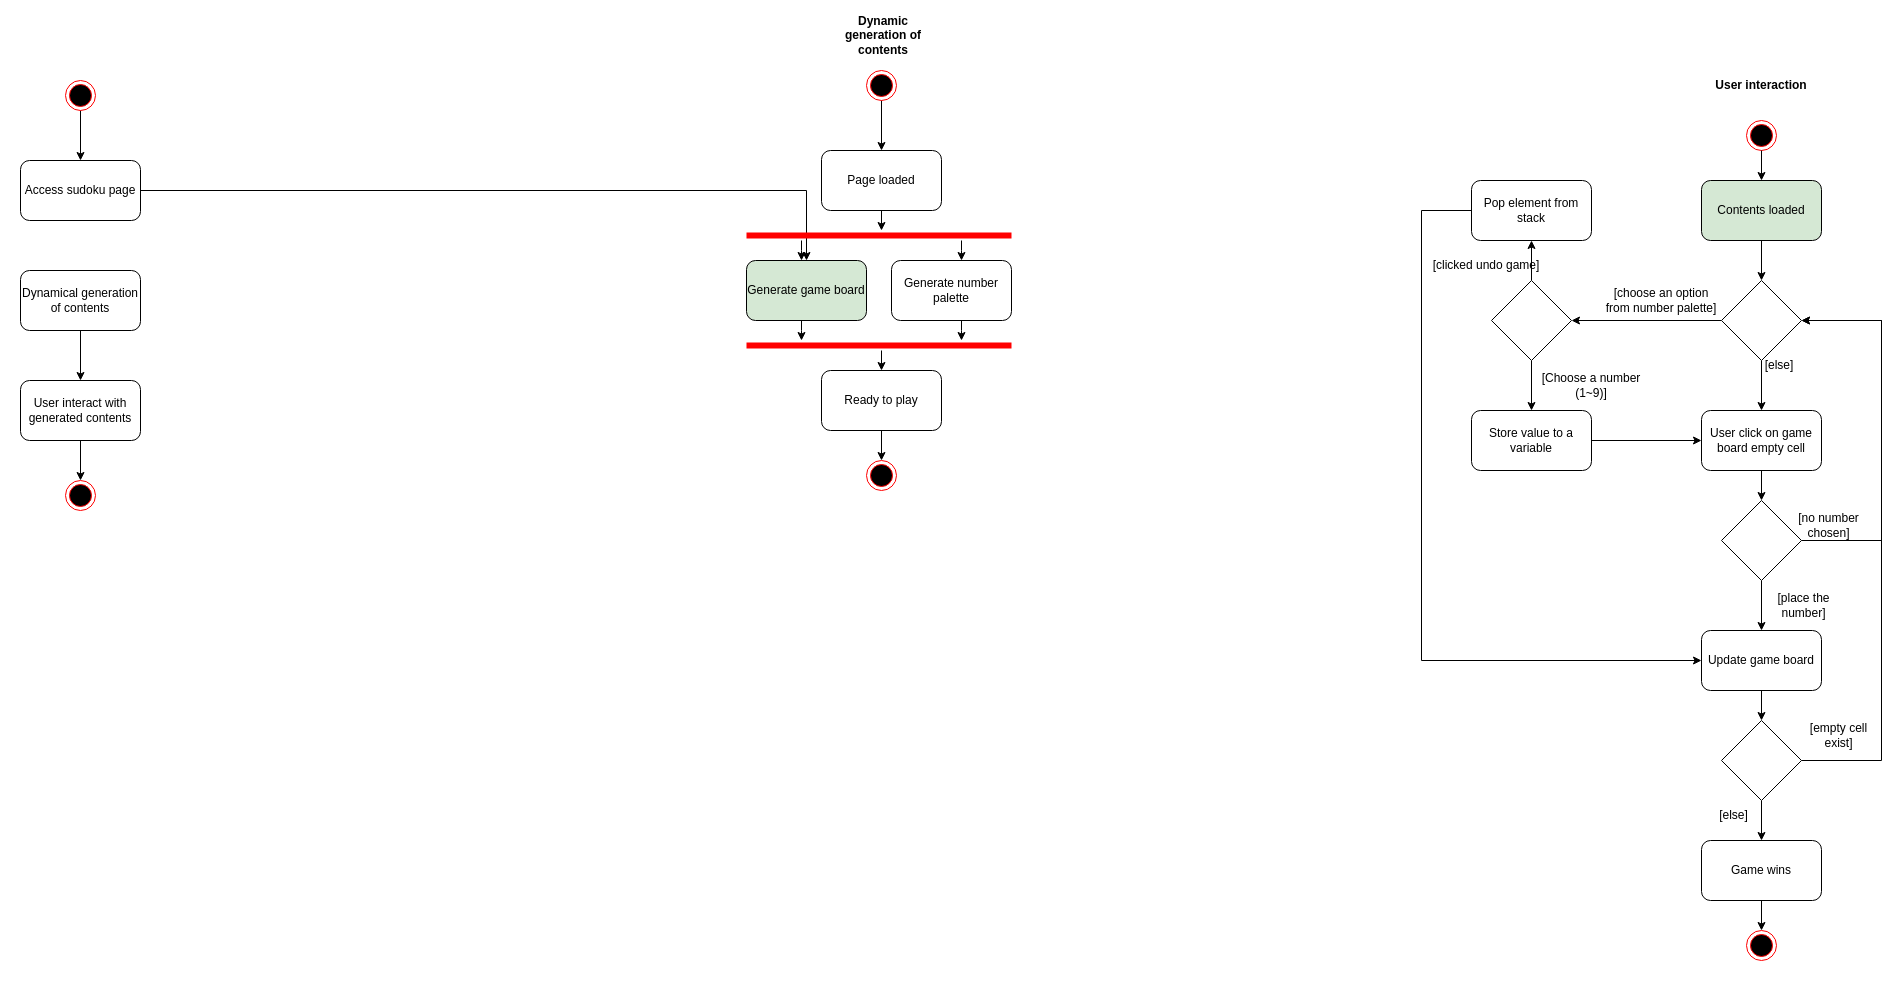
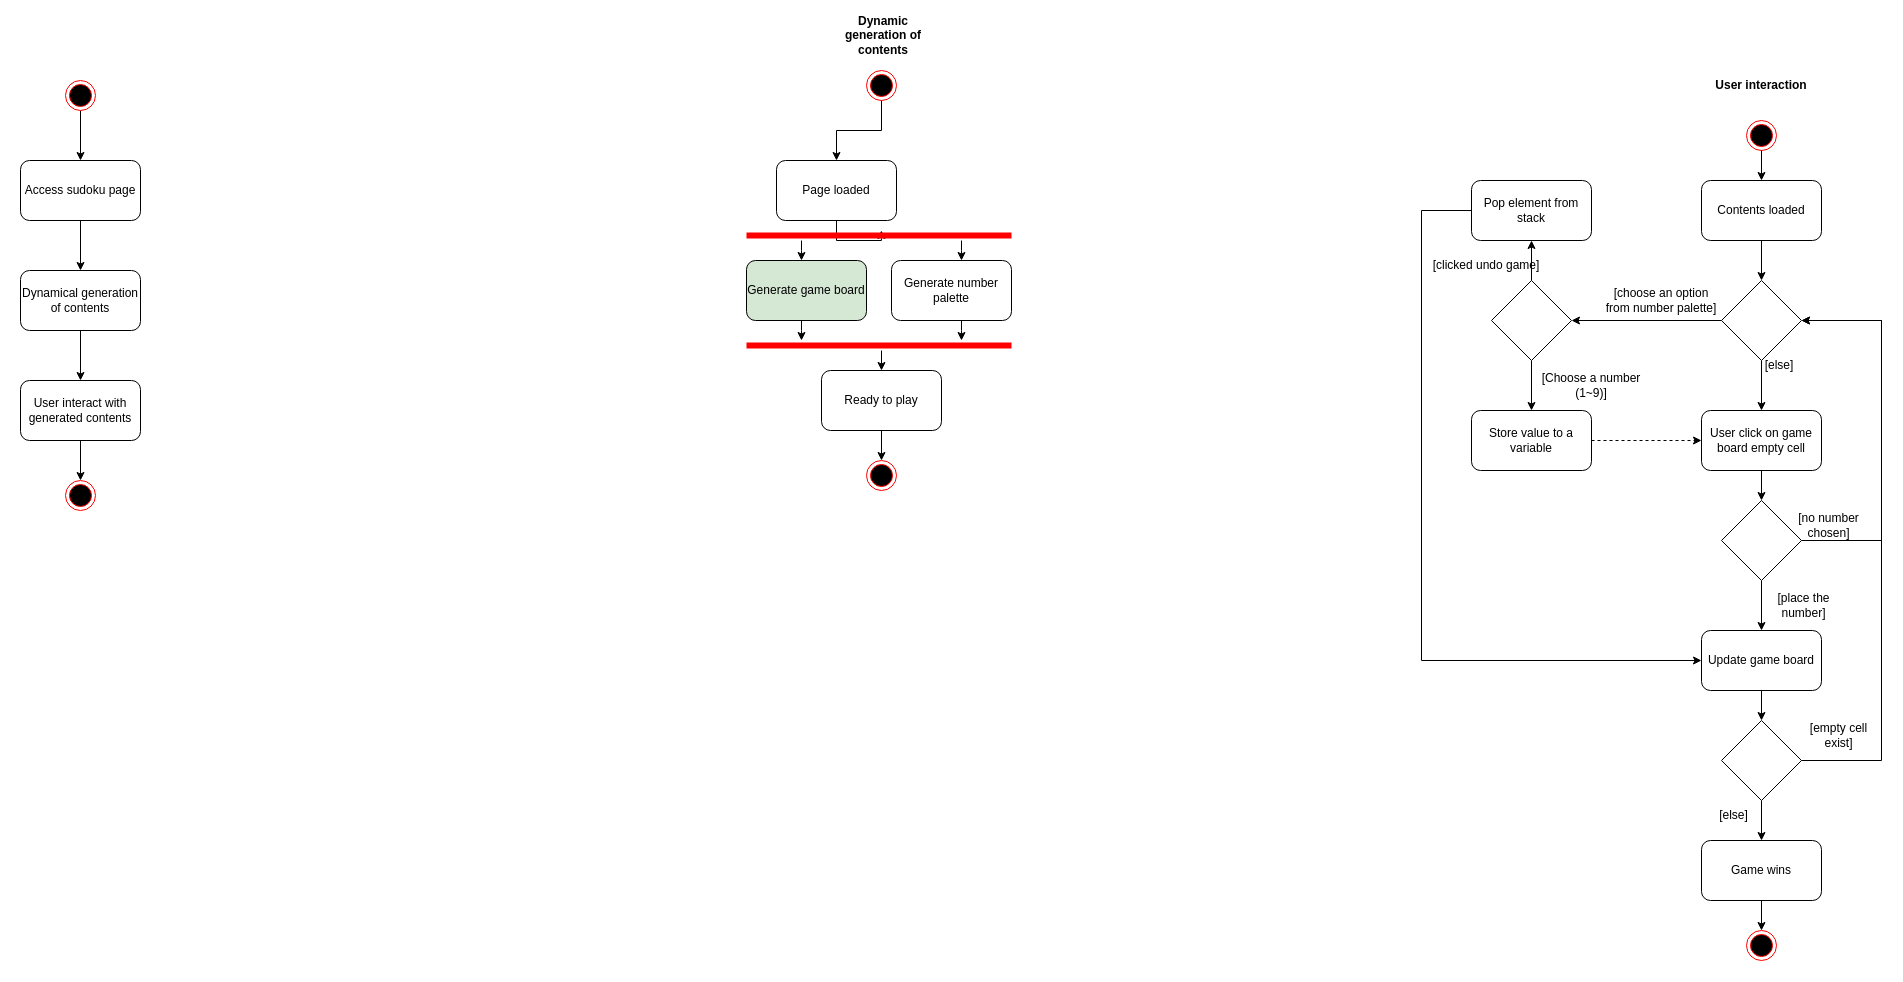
- <mxCell id="14" value="Page loaded" style="rounded=1;whiteSpace=wrap;html=1;" vertex="1" parent="1"><mxGeometry x="821" y="150" width="120" height="60" as="geometry" /></mxCell>
+ <mxCell id="14" value="Page loaded" style="rounded=1;whiteSpace=wrap;html=1;" vertex="1" parent="1"><mxGeometry x="776" y="160" width="120" height="60" as="geometry" /></mxCell>
- <mxCell id="4" style="edgeStyle=orthogonalEdgeStyle;rounded=0;orthogonalLoop=1;jettySize=auto;html=1;" edge="1" parent="1" source="5" target="19"><mxGeometry relative="1" as="geometry" /></mxCell>
+ <mxCell id="4" style="edgeStyle=orthogonalEdgeStyle;rounded=0;orthogonalLoop=1;jettySize=auto;html=1;entryX=0.5;entryY=0;entryDx=0;entryDy=0;" edge="1" parent="1" source="5" target="7"><mxGeometry relative="1" as="geometry" /></mxCell>
- <mxCell id="32" value="Contents loaded" style="rounded=1;whiteSpace=wrap;html=1;fillColor=#d5e8d4;" vertex="1" parent="1"><mxGeometry x="1701" y="180" width="120" height="60" as="geometry" /></mxCell>
+ <mxCell id="32" value="Contents loaded" style="rounded=1;whiteSpace=wrap;html=1;" vertex="1" parent="1"><mxGeometry x="1701" y="180" width="120" height="60" as="geometry" /></mxCell>
- <mxCell id="42" style="edgeStyle=orthogonalEdgeStyle;rounded=0;orthogonalLoop=1;jettySize=auto;html=1;startArrow=none;startFill=0;endArrow=classic;endFill=1;" edge="1" parent="1" source="43" target="37"><mxGeometry relative="1" as="geometry" /></mxCell>
+ <mxCell id="42" style="edgeStyle=orthogonalEdgeStyle;rounded=0;orthogonalLoop=1;jettySize=auto;html=1;startArrow=none;startFill=0;endArrow=classic;endFill=1;dashed=1;" edge="1" parent="1" source="43" target="37"><mxGeometry relative="1" as="geometry" /></mxCell>
